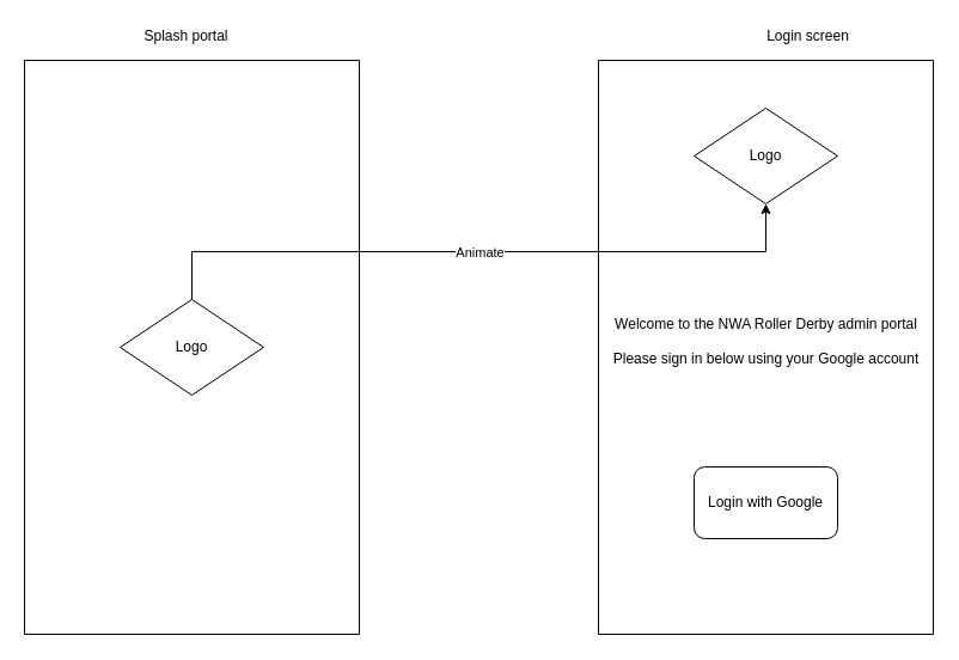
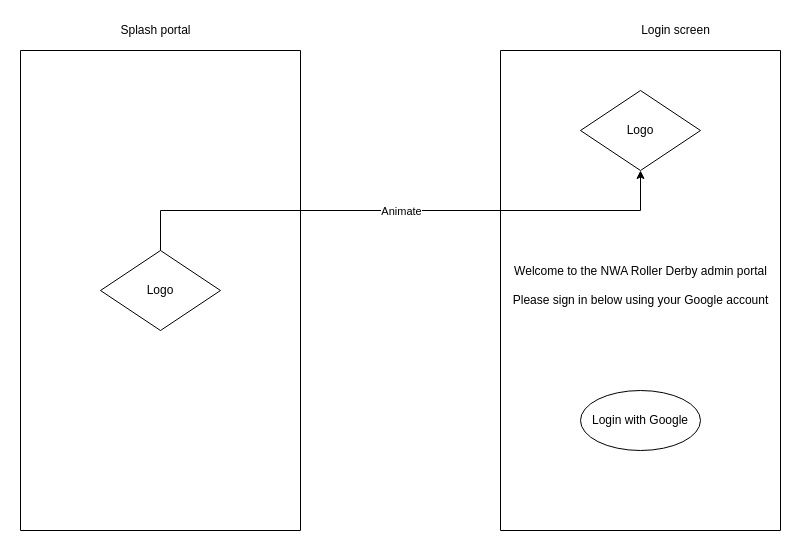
- <mxCell id="6" value="Login with Google" style="rounded=1;whiteSpace=wrap;html=1;" parent="4" vertex="1"><mxGeometry x="80" y="340" width="120" height="60" as="geometry" /></mxCell>
+ <mxCell id="6" value="Login with Google" style="ellipse;whiteSpace=wrap;html=1;" parent="4" vertex="1"><mxGeometry x="80" y="340" width="120" height="60" as="geometry" /></mxCell>
